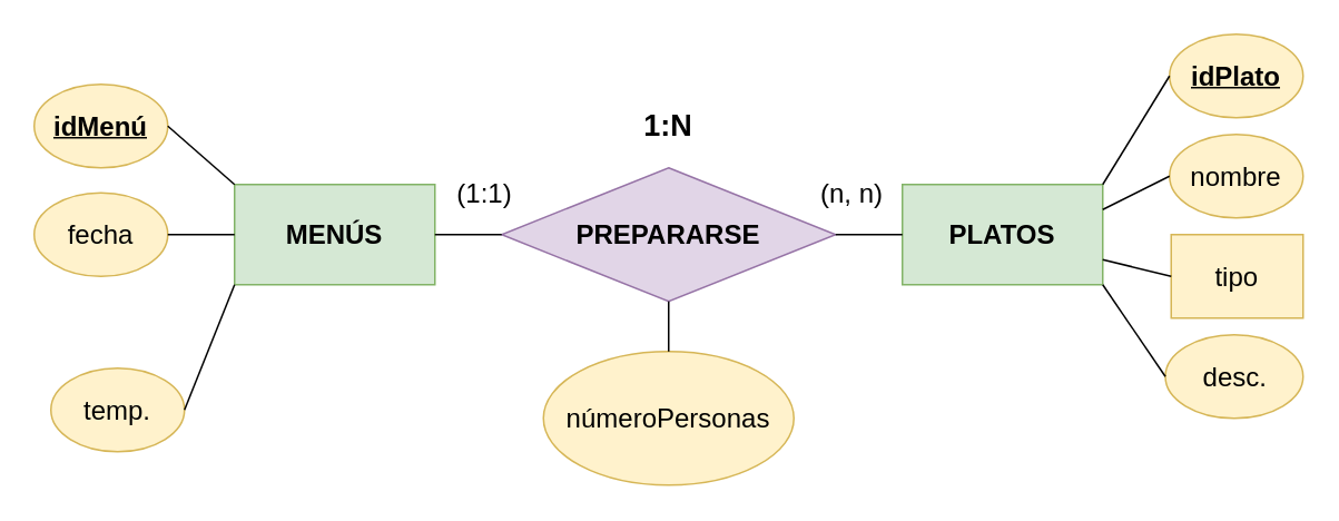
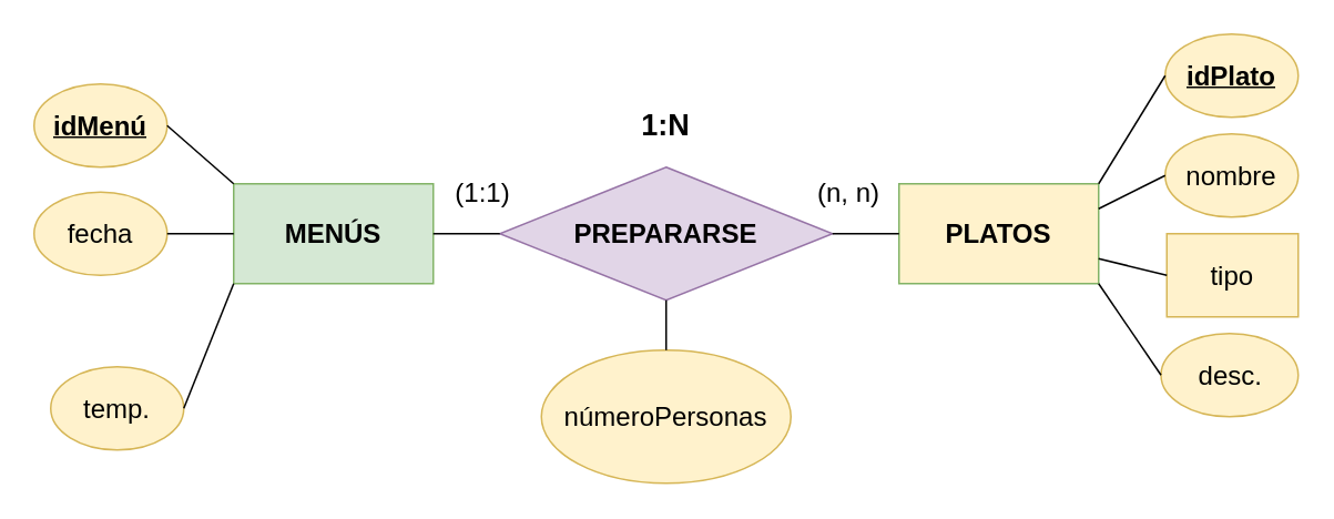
- <mxCell id="3" value="&lt;b&gt;PLATOS&lt;/b&gt;" style="rounded=0;whiteSpace=wrap;html=1;fontSize=16;fillColor=#d5e8d4;strokeColor=#82b366;" vertex="1" parent="1"><mxGeometry x="540" y="110" width="120" height="60" as="geometry" /></mxCell>
+ <mxCell id="3" value="&lt;b&gt;PLATOS&lt;/b&gt;" style="rounded=0;whiteSpace=wrap;html=1;fontSize=16;fillColor=#fff2cc;strokeColor=#82b366;" vertex="1" parent="1"><mxGeometry x="540" y="110" width="120" height="60" as="geometry" /></mxCell>
